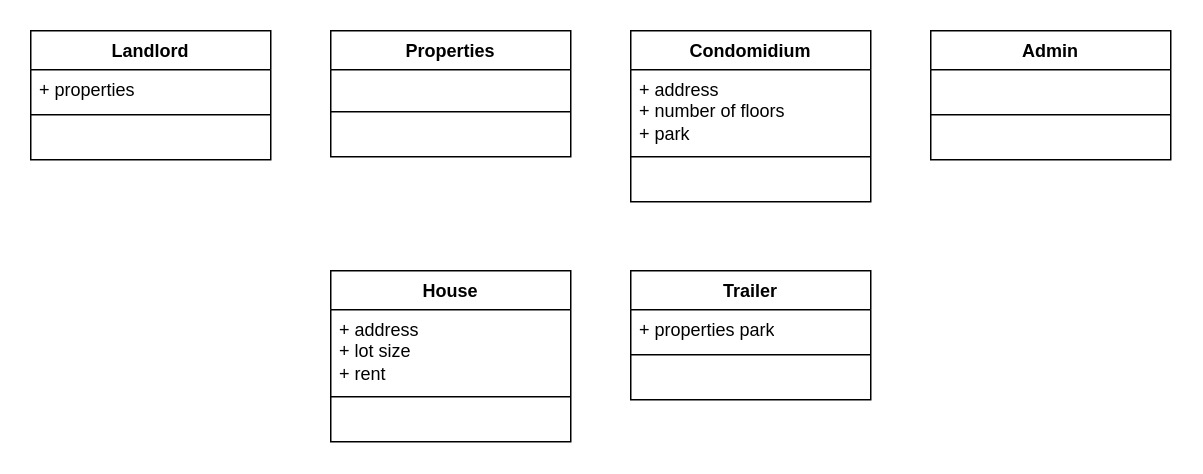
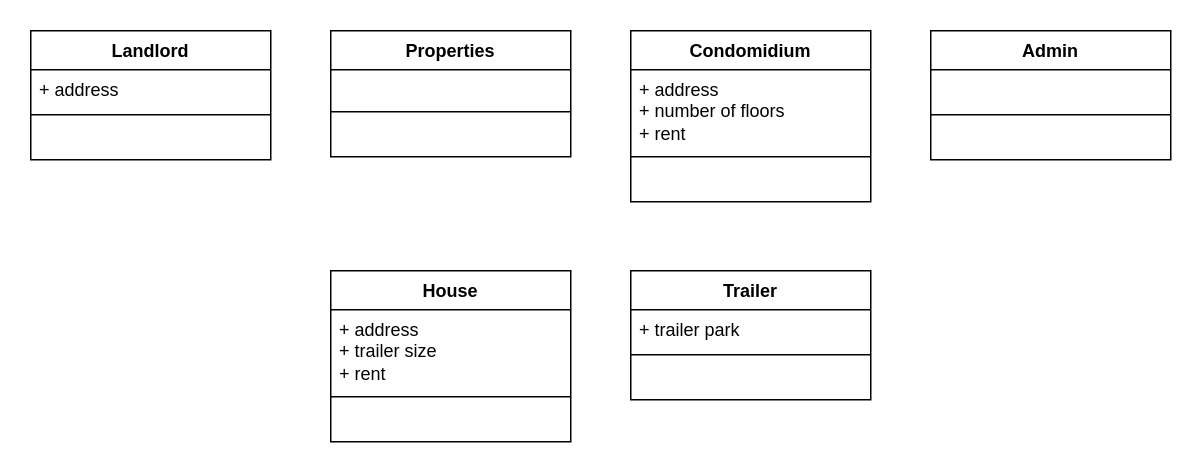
- <mxCell id="3" value="+ properties" style="text;strokeColor=none;fillColor=none;align=left;verticalAlign=top;spacingLeft=4;spacingRight=4;overflow=hidden;rotatable=0;points=[[0,0.5],[1,0.5]];portConstraint=eastwest;whiteSpace=wrap;html=1;" vertex="1" parent="2"><mxGeometry y="26" width="160" height="26" as="geometry" /></mxCell>
+ <mxCell id="3" value="+ address" style="text;strokeColor=none;fillColor=none;align=left;verticalAlign=top;spacingLeft=4;spacingRight=4;overflow=hidden;rotatable=0;points=[[0,0.5],[1,0.5]];portConstraint=eastwest;whiteSpace=wrap;html=1;" vertex="1" parent="2"><mxGeometry y="26" width="160" height="26" as="geometry" /></mxCell>
- <mxCell id="15" value="+ address&lt;div&gt;+ number of floors&lt;/div&gt;&lt;div&gt;+ park&lt;/div&gt;" style="text;strokeColor=none;fillColor=none;align=left;verticalAlign=top;spacingLeft=4;spacingRight=4;overflow=hidden;rotatable=0;points=[[0,0.5],[1,0.5]];portConstraint=eastwest;whiteSpace=wrap;html=1;" vertex="1" parent="14"><mxGeometry y="26" width="160" height="54" as="geometry" /></mxCell>
+ <mxCell id="15" value="+ address&lt;div&gt;+ number of floors&lt;/div&gt;&lt;div&gt;+ rent&lt;/div&gt;" style="text;strokeColor=none;fillColor=none;align=left;verticalAlign=top;spacingLeft=4;spacingRight=4;overflow=hidden;rotatable=0;points=[[0,0.5],[1,0.5]];portConstraint=eastwest;whiteSpace=wrap;html=1;" vertex="1" parent="14"><mxGeometry y="26" width="160" height="54" as="geometry" /></mxCell>
- <mxCell id="19" value="+ properties park" style="text;strokeColor=none;fillColor=none;align=left;verticalAlign=top;spacingLeft=4;spacingRight=4;overflow=hidden;rotatable=0;points=[[0,0.5],[1,0.5]];portConstraint=eastwest;whiteSpace=wrap;html=1;" vertex="1" parent="18"><mxGeometry y="26" width="160" height="26" as="geometry" /></mxCell>
+ <mxCell id="19" value="+ trailer park" style="text;strokeColor=none;fillColor=none;align=left;verticalAlign=top;spacingLeft=4;spacingRight=4;overflow=hidden;rotatable=0;points=[[0,0.5],[1,0.5]];portConstraint=eastwest;whiteSpace=wrap;html=1;" vertex="1" parent="18"><mxGeometry y="26" width="160" height="26" as="geometry" /></mxCell>
- <mxCell id="11" value="+ address&lt;div&gt;+ lot size&lt;/div&gt;&lt;div&gt;+ rent&lt;/div&gt;" style="text;strokeColor=none;fillColor=none;align=left;verticalAlign=top;spacingLeft=4;spacingRight=4;overflow=hidden;rotatable=0;points=[[0,0.5],[1,0.5]];portConstraint=eastwest;whiteSpace=wrap;html=1;" vertex="1" parent="10"><mxGeometry y="26" width="160" height="54" as="geometry" /></mxCell>
+ <mxCell id="11" value="+ address&lt;div&gt;+ trailer size&lt;/div&gt;&lt;div&gt;+ rent&lt;/div&gt;" style="text;strokeColor=none;fillColor=none;align=left;verticalAlign=top;spacingLeft=4;spacingRight=4;overflow=hidden;rotatable=0;points=[[0,0.5],[1,0.5]];portConstraint=eastwest;whiteSpace=wrap;html=1;" vertex="1" parent="10"><mxGeometry y="26" width="160" height="54" as="geometry" /></mxCell>
